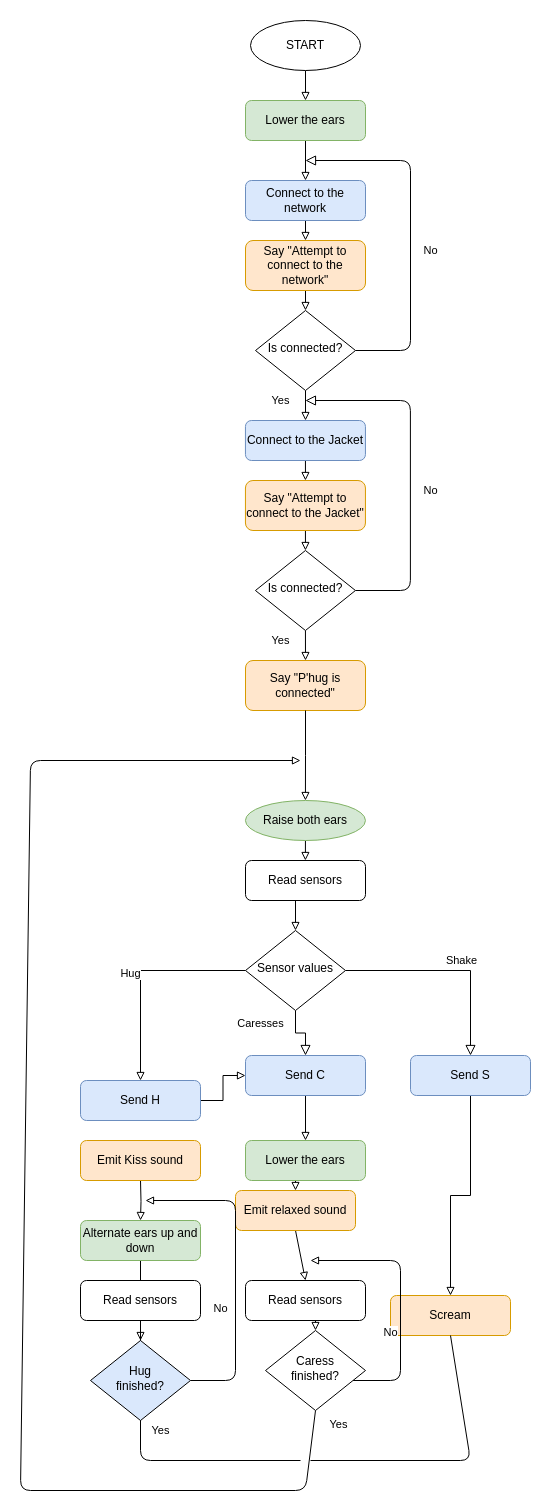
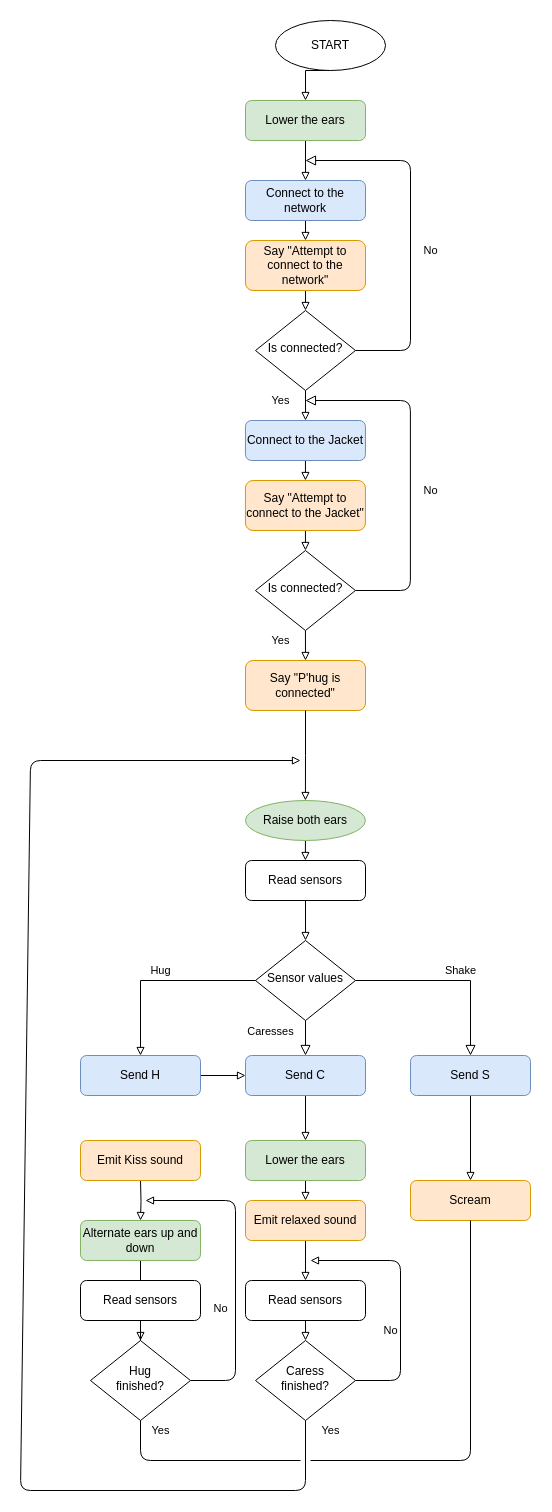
- <mxCell id="14" value="START" style="ellipse;whiteSpace=wrap;html=1;" parent="1" vertex="1"><mxGeometry x="250" y="20" width="110" height="50" as="geometry" /></mxCell>
+ <mxCell id="14" value="START" style="ellipse;whiteSpace=wrap;html=1;" parent="1" vertex="1"><mxGeometry x="275" y="20" width="110" height="50" as="geometry" /></mxCell>
- <mxCell id="8" value="Sensor values" style="rhombus;whiteSpace=wrap;html=1;shadow=0;fontFamily=Helvetica;fontSize=12;align=center;strokeWidth=1;spacing=6;spacingTop=-4;" parent="1" vertex="1"><mxGeometry x="245" y="930" width="100" height="80" as="geometry" /></mxCell>
+ <mxCell id="8" value="Sensor values" style="rhombus;whiteSpace=wrap;html=1;shadow=0;fontFamily=Helvetica;fontSize=12;align=center;strokeWidth=1;spacing=6;spacingTop=-4;" parent="1" vertex="1"><mxGeometry x="255" y="940" width="100" height="80" as="geometry" /></mxCell>
- <mxCell id="18" value="Send H" style="rounded=1;whiteSpace=wrap;html=1;fontSize=12;glass=0;strokeWidth=1;shadow=0;fillColor=#dae8fc;strokeColor=#6c8ebf;" parent="1" vertex="1"><mxGeometry x="80" y="1080" width="120" height="40" as="geometry" /></mxCell>
+ <mxCell id="18" value="Send H" style="rounded=1;whiteSpace=wrap;html=1;fontSize=12;glass=0;strokeWidth=1;shadow=0;fillColor=#dae8fc;strokeColor=#6c8ebf;" parent="1" vertex="1"><mxGeometry x="80" y="1055" width="120" height="40" as="geometry" /></mxCell>
- <mxCell id="42" value="Emit relaxed sound" style="rounded=1;whiteSpace=wrap;html=1;fontSize=12;glass=0;strokeWidth=1;shadow=0;fillColor=#ffe6cc;strokeColor=#d79b00;" vertex="1" parent="1"><mxGeometry x="235" y="1190" width="120" height="40" as="geometry" /></mxCell>
+ <mxCell id="42" value="Emit relaxed sound" style="rounded=1;whiteSpace=wrap;html=1;fontSize=12;glass=0;strokeWidth=1;shadow=0;fillColor=#ffe6cc;strokeColor=#d79b00;" vertex="1" parent="1"><mxGeometry x="245" y="1200" width="120" height="40" as="geometry" /></mxCell>
- <mxCell id="22" value="Scream" style="rounded=1;whiteSpace=wrap;html=1;fontSize=12;glass=0;strokeWidth=1;shadow=0;fillColor=#ffe6cc;strokeColor=#d79b00;" parent="1" vertex="1"><mxGeometry x="390" y="1295" width="120" height="40" as="geometry" /></mxCell>
+ <mxCell id="22" value="Scream" style="rounded=1;whiteSpace=wrap;html=1;fontSize=12;glass=0;strokeWidth=1;shadow=0;fillColor=#ffe6cc;strokeColor=#d79b00;" parent="1" vertex="1"><mxGeometry x="410" y="1180" width="120" height="40" as="geometry" /></mxCell>
- <mxCell id="46" value="Caress&lt;br&gt;finished?" style="rhombus;whiteSpace=wrap;html=1;shadow=0;fontFamily=Helvetica;fontSize=12;align=center;strokeWidth=1;spacing=6;spacingTop=-4;" vertex="1" parent="1"><mxGeometry x="265" y="1330" width="100" height="80" as="geometry" /></mxCell>
+ <mxCell id="46" value="Caress&lt;br&gt;finished?" style="rhombus;whiteSpace=wrap;html=1;shadow=0;fontFamily=Helvetica;fontSize=12;align=center;strokeWidth=1;spacing=6;spacingTop=-4;" vertex="1" parent="1"><mxGeometry x="255" y="1340" width="100" height="80" as="geometry" /></mxCell>
- <mxCell id="50" value="Hug&lt;br&gt;finished?" style="rhombus;whiteSpace=wrap;html=1;shadow=0;fontFamily=Helvetica;fontSize=12;align=center;strokeWidth=1;spacing=6;spacingTop=-4;fillColor=#dae8fc;" vertex="1" parent="1"><mxGeometry x="90" y="1340" width="100" height="80" as="geometry" /></mxCell>
+ <mxCell id="50" value="Hug&lt;br&gt;finished?" style="rhombus;whiteSpace=wrap;html=1;shadow=0;fontFamily=Helvetica;fontSize=12;align=center;strokeWidth=1;spacing=6;spacingTop=-4;" vertex="1" parent="1"><mxGeometry x="90" y="1340" width="100" height="80" as="geometry" /></mxCell>
